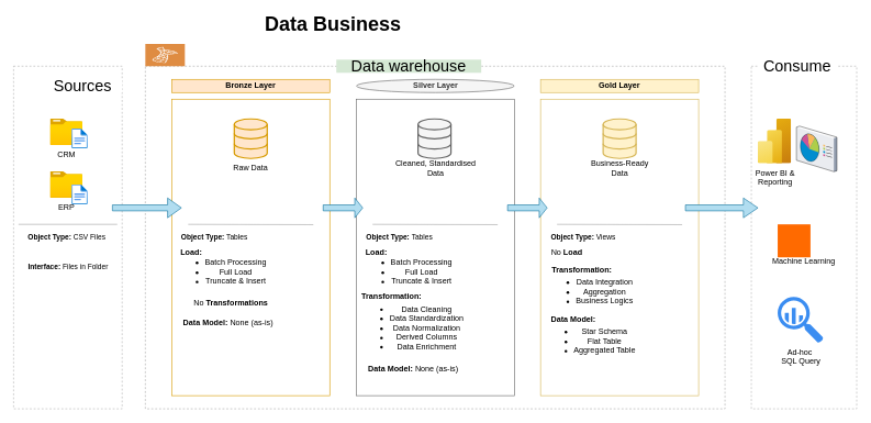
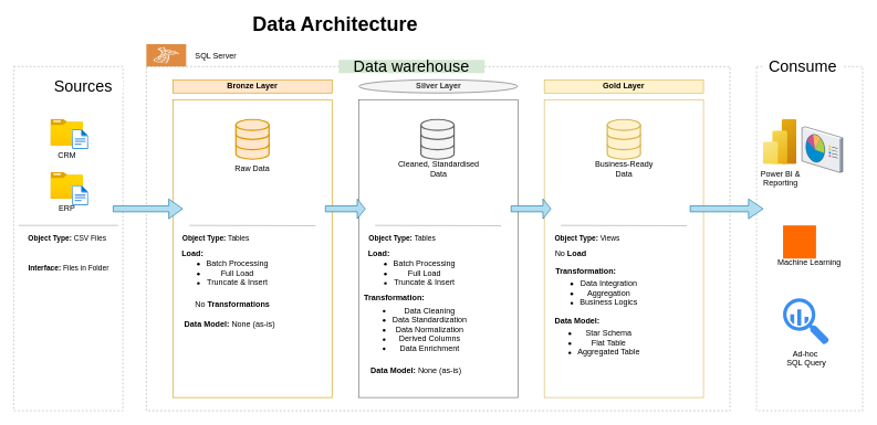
- <mxCell id="57" value="&lt;font style=&quot;font-size: 30px;&quot;&gt;&lt;b&gt;Data Business&lt;/b&gt;&lt;/font&gt;" style="text;html=1;align=center;verticalAlign=middle;whiteSpace=wrap;rounded=0;" vertex="1" parent="1"><mxGeometry x="350" y="20" width="310" height="30" as="geometry" /></mxCell>
+ <mxCell id="57" value="&lt;font style=&quot;font-size: 30px;&quot;&gt;&lt;b&gt;Data Architecture&lt;/b&gt;&lt;/font&gt;" style="text;html=1;align=center;verticalAlign=middle;whiteSpace=wrap;rounded=0;" vertex="1" parent="1"><mxGeometry x="350" y="20" width="310" height="30" as="geometry" /></mxCell>
+ <mxCell id="56" value="SQL Server" style="text;html=1;align=center;verticalAlign=middle;whiteSpace=wrap;rounded=0;" vertex="1" parent="1"><mxGeometry x="280" y="70" width="90" height="30" as="geometry" /></mxCell>
